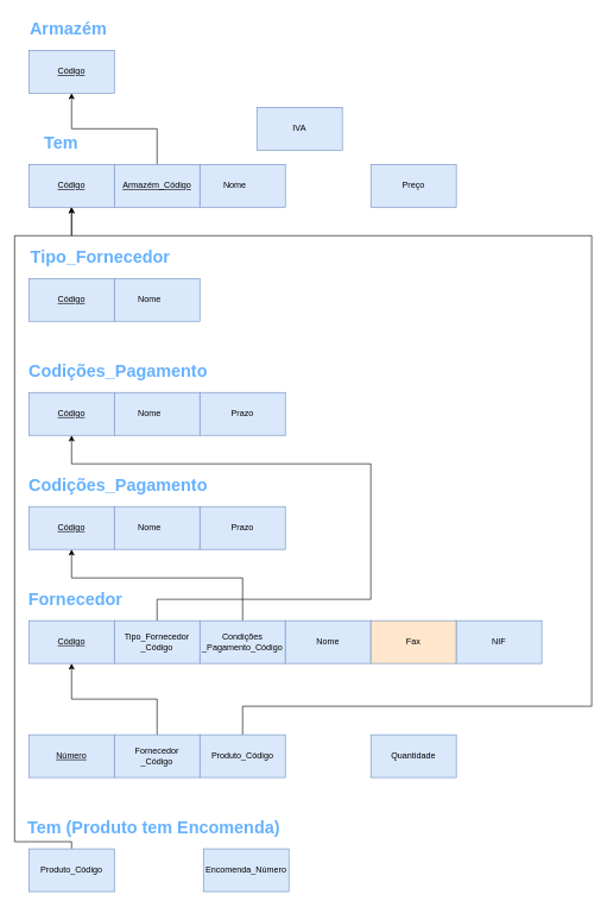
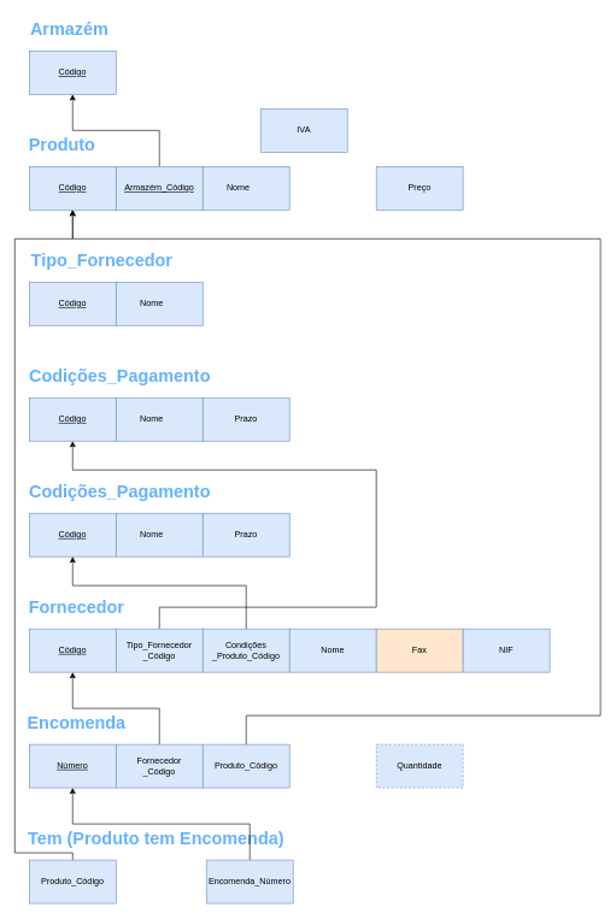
- <mxCell id="5" value="&lt;span style=&quot;&quot;&gt;Tem&lt;/span&gt;" style="text;strokeColor=none;fillColor=none;html=1;fontSize=24;fontStyle=1;verticalAlign=middle;align=center;fontColor=#66B2FF;labelBackgroundColor=none;" vertex="1" parent="1"><mxGeometry x="40" y="180" width="90" height="40" as="geometry" /></mxCell>
+ <mxCell id="5" value="&lt;span style=&quot;&quot;&gt;Produto&lt;/span&gt;" style="text;strokeColor=none;fillColor=none;html=1;fontSize=24;fontStyle=1;verticalAlign=middle;align=center;fontColor=#66B2FF;labelBackgroundColor=none;" vertex="1" parent="1"><mxGeometry x="40" y="180" width="90" height="40" as="geometry" /></mxCell>
- <mxCell id="27" value="Condições&lt;div&gt;_Pagamento_Código&lt;/div&gt;" style="rounded=0;whiteSpace=wrap;html=1;fillColor=#dae8fc;strokeColor=#6c8ebf;" vertex="1" parent="1"><mxGeometry x="280" y="870" width="120" height="60" as="geometry" /></mxCell>
+ <mxCell id="27" value="Condições&lt;div&gt;_Produto_Código&lt;/div&gt;" style="rounded=0;whiteSpace=wrap;html=1;fillColor=#dae8fc;strokeColor=#6c8ebf;" vertex="1" parent="1"><mxGeometry x="280" y="870" width="120" height="60" as="geometry" /></mxCell>
+ <mxCell id="32" value="Encomenda" style="text;strokeColor=none;fillColor=none;html=1;fontSize=24;fontStyle=1;verticalAlign=middle;align=center;fontColor=#66B2FF;labelBackgroundColor=none;" vertex="1" parent="1"><mxGeometry x="40" y="980" width="130" height="40" as="geometry" /></mxCell>
- <mxCell id="37" value="Quantidade" style="rounded=0;whiteSpace=wrap;html=1;fillColor=#dae8fc;strokeColor=#6c8ebf;" vertex="1" parent="1"><mxGeometry x="520" y="1030" width="120" height="60" as="geometry" /></mxCell>
+ <mxCell id="37" value="Quantidade" style="rounded=0;whiteSpace=wrap;html=1;fillColor=#dae8fc;strokeColor=#6c8ebf;dashed=1;" vertex="1" parent="1"><mxGeometry x="520" y="1030" width="120" height="60" as="geometry" /></mxCell>
+ <mxCell id="41" style="edgeStyle=orthogonalEdgeStyle;rounded=0;orthogonalLoop=1;jettySize=auto;html=1;exitX=0.5;exitY=0;exitDx=0;exitDy=0;" edge="1" parent="1" source="42" target="31"><mxGeometry relative="1" as="geometry" /></mxCell>
